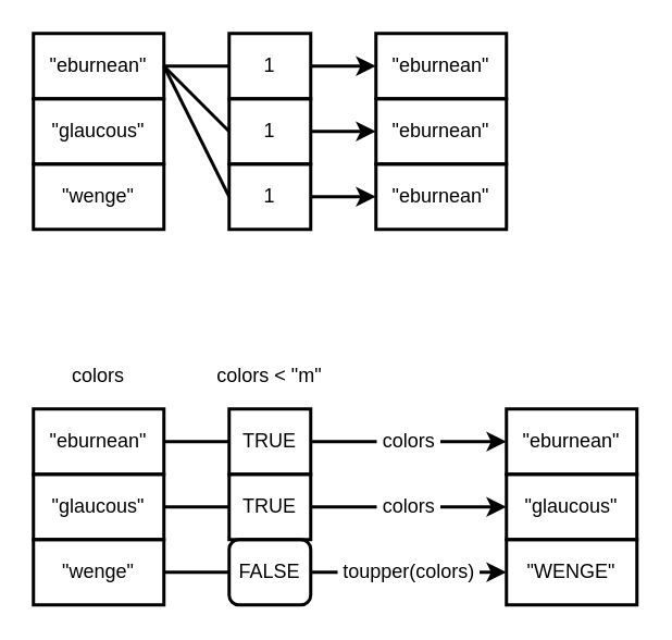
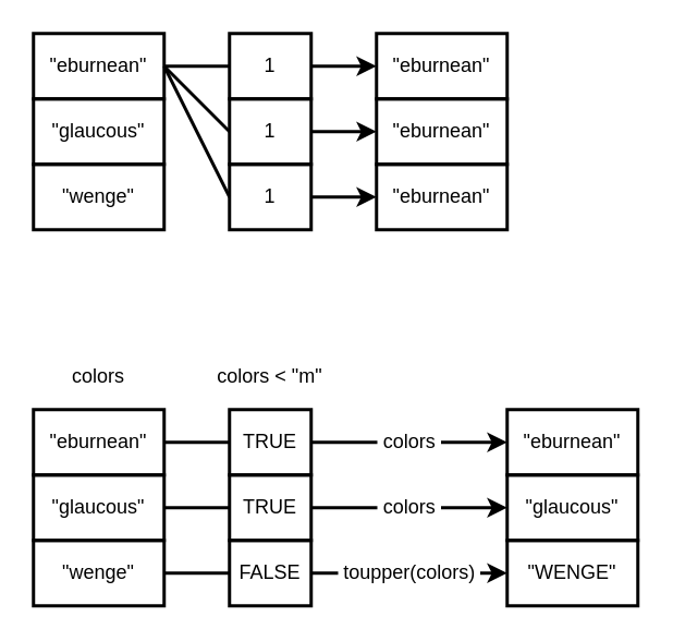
- <mxCell id="22" value="FALSE" style="whiteSpace=wrap;html=1;fillColor=none;strokeWidth=2;rounded=1;" vertex="1" parent="1"><mxGeometry x="140" y="330" width="50" height="40" as="geometry" /></mxCell>
+ <mxCell id="22" value="FALSE" style="rounded=0;whiteSpace=wrap;html=1;fillColor=none;strokeWidth=2;" vertex="1" parent="1"><mxGeometry x="140" y="330" width="50" height="40" as="geometry" /></mxCell>
